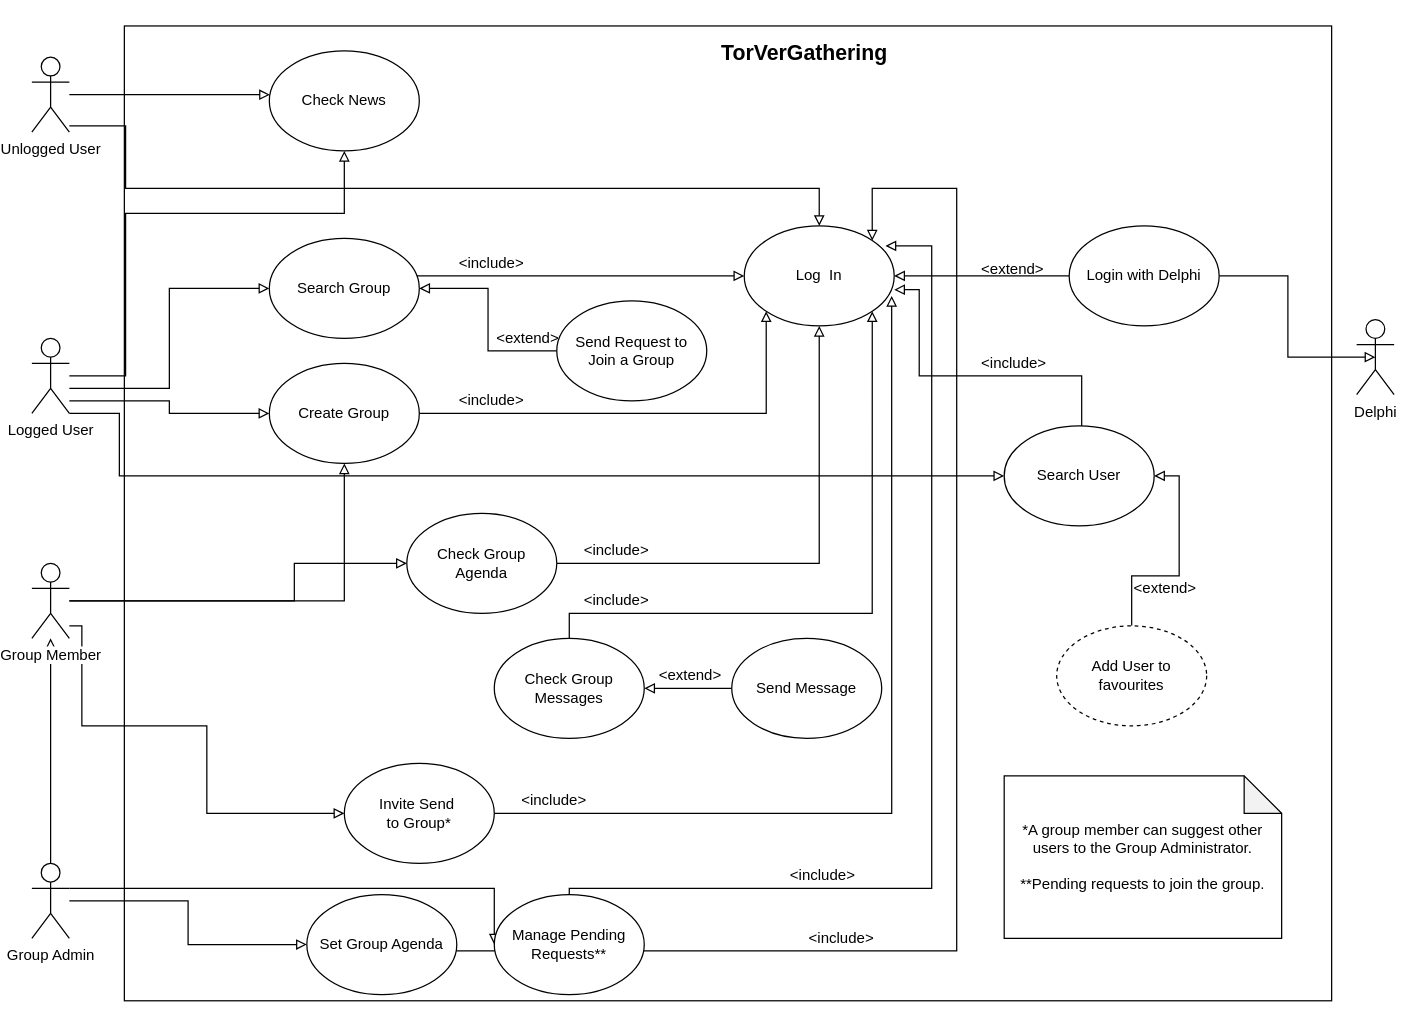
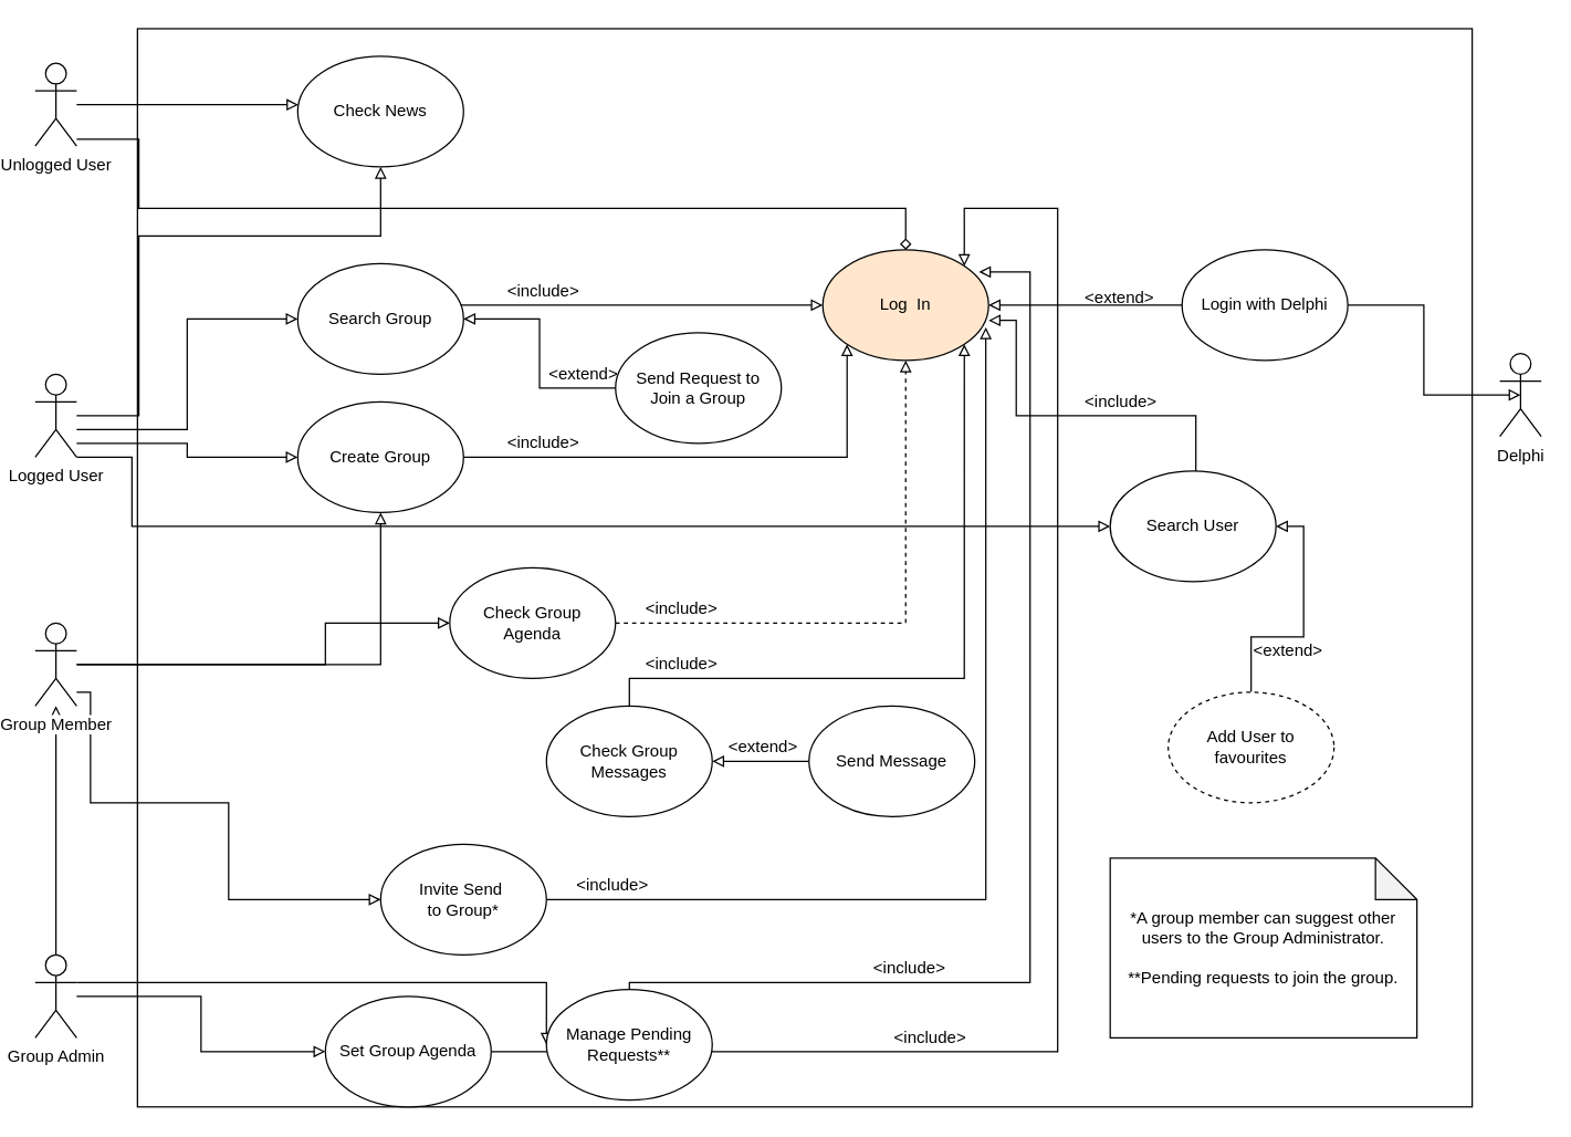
- <mxCell id="60" value="&lt;font style=&quot;font-size: 17px&quot;&gt;&lt;b&gt;TorVerGathering&lt;/b&gt;&lt;/font&gt;" style="text;html=1;resizable=0;points=[];autosize=1;align=left;verticalAlign=top;spacingTop=-4;" vertex="1" parent="1"><mxGeometry x="570" y="30" width="150" height="20" as="geometry" /></mxCell>
- <mxCell id="9" style="edgeStyle=orthogonalEdgeStyle;rounded=0;orthogonalLoop=1;jettySize=auto;html=1;entryX=0.5;entryY=0;entryDx=0;entryDy=0;endArrow=block;endFill=0;" edge="1" parent="1" source="10" target="22"><mxGeometry relative="1" as="geometry"><Array as="points"><mxPoint x="95" y="100" /><mxPoint x="95" y="150" /><mxPoint x="650" y="150" /></Array></mxGeometry></mxCell>
+ <mxCell id="9" style="edgeStyle=orthogonalEdgeStyle;rounded=0;orthogonalLoop=1;jettySize=auto;html=1;entryX=0.5;entryY=0;entryDx=0;entryDy=0;endArrow=diamond;endFill=0;" edge="1" parent="1" source="10" target="22"><mxGeometry relative="1" as="geometry"><Array as="points"><mxPoint x="95" y="100" /><mxPoint x="95" y="150" /><mxPoint x="650" y="150" /></Array></mxGeometry></mxCell>
- <mxCell id="22" value="Log&amp;nbsp; In" style="ellipse;whiteSpace=wrap;html=1;" vertex="1" parent="1"><mxGeometry x="590" y="180" width="120" height="80" as="geometry" /></mxCell>
+ <mxCell id="22" value="Log&amp;nbsp; In" style="ellipse;whiteSpace=wrap;html=1;fillColor=#ffe6cc;" vertex="1" parent="1"><mxGeometry x="590" y="180" width="120" height="80" as="geometry" /></mxCell>
- <mxCell id="35" style="edgeStyle=orthogonalEdgeStyle;rounded=0;orthogonalLoop=1;jettySize=auto;html=1;entryX=0.5;entryY=1;entryDx=0;entryDy=0;endArrow=block;endFill=0;" edge="1" parent="1" source="36" target="22"><mxGeometry relative="1" as="geometry" /></mxCell>
+ <mxCell id="35" style="edgeStyle=orthogonalEdgeStyle;rounded=0;orthogonalLoop=1;jettySize=auto;html=1;entryX=0.5;entryY=1;entryDx=0;entryDy=0;endArrow=block;endFill=0;dashed=1;" edge="1" parent="1" source="36" target="22"><mxGeometry relative="1" as="geometry" /></mxCell>
- <mxCell id="55" value="Set Group Agenda" style="ellipse;whiteSpace=wrap;html=1;" vertex="1" parent="1"><mxGeometry x="240" y="715" width="120" height="80" as="geometry" /></mxCell>
+ <mxCell id="55" value="Set Group Agenda" style="ellipse;whiteSpace=wrap;html=1;" vertex="1" parent="1"><mxGeometry x="230" y="720" width="120" height="80" as="geometry" /></mxCell>
